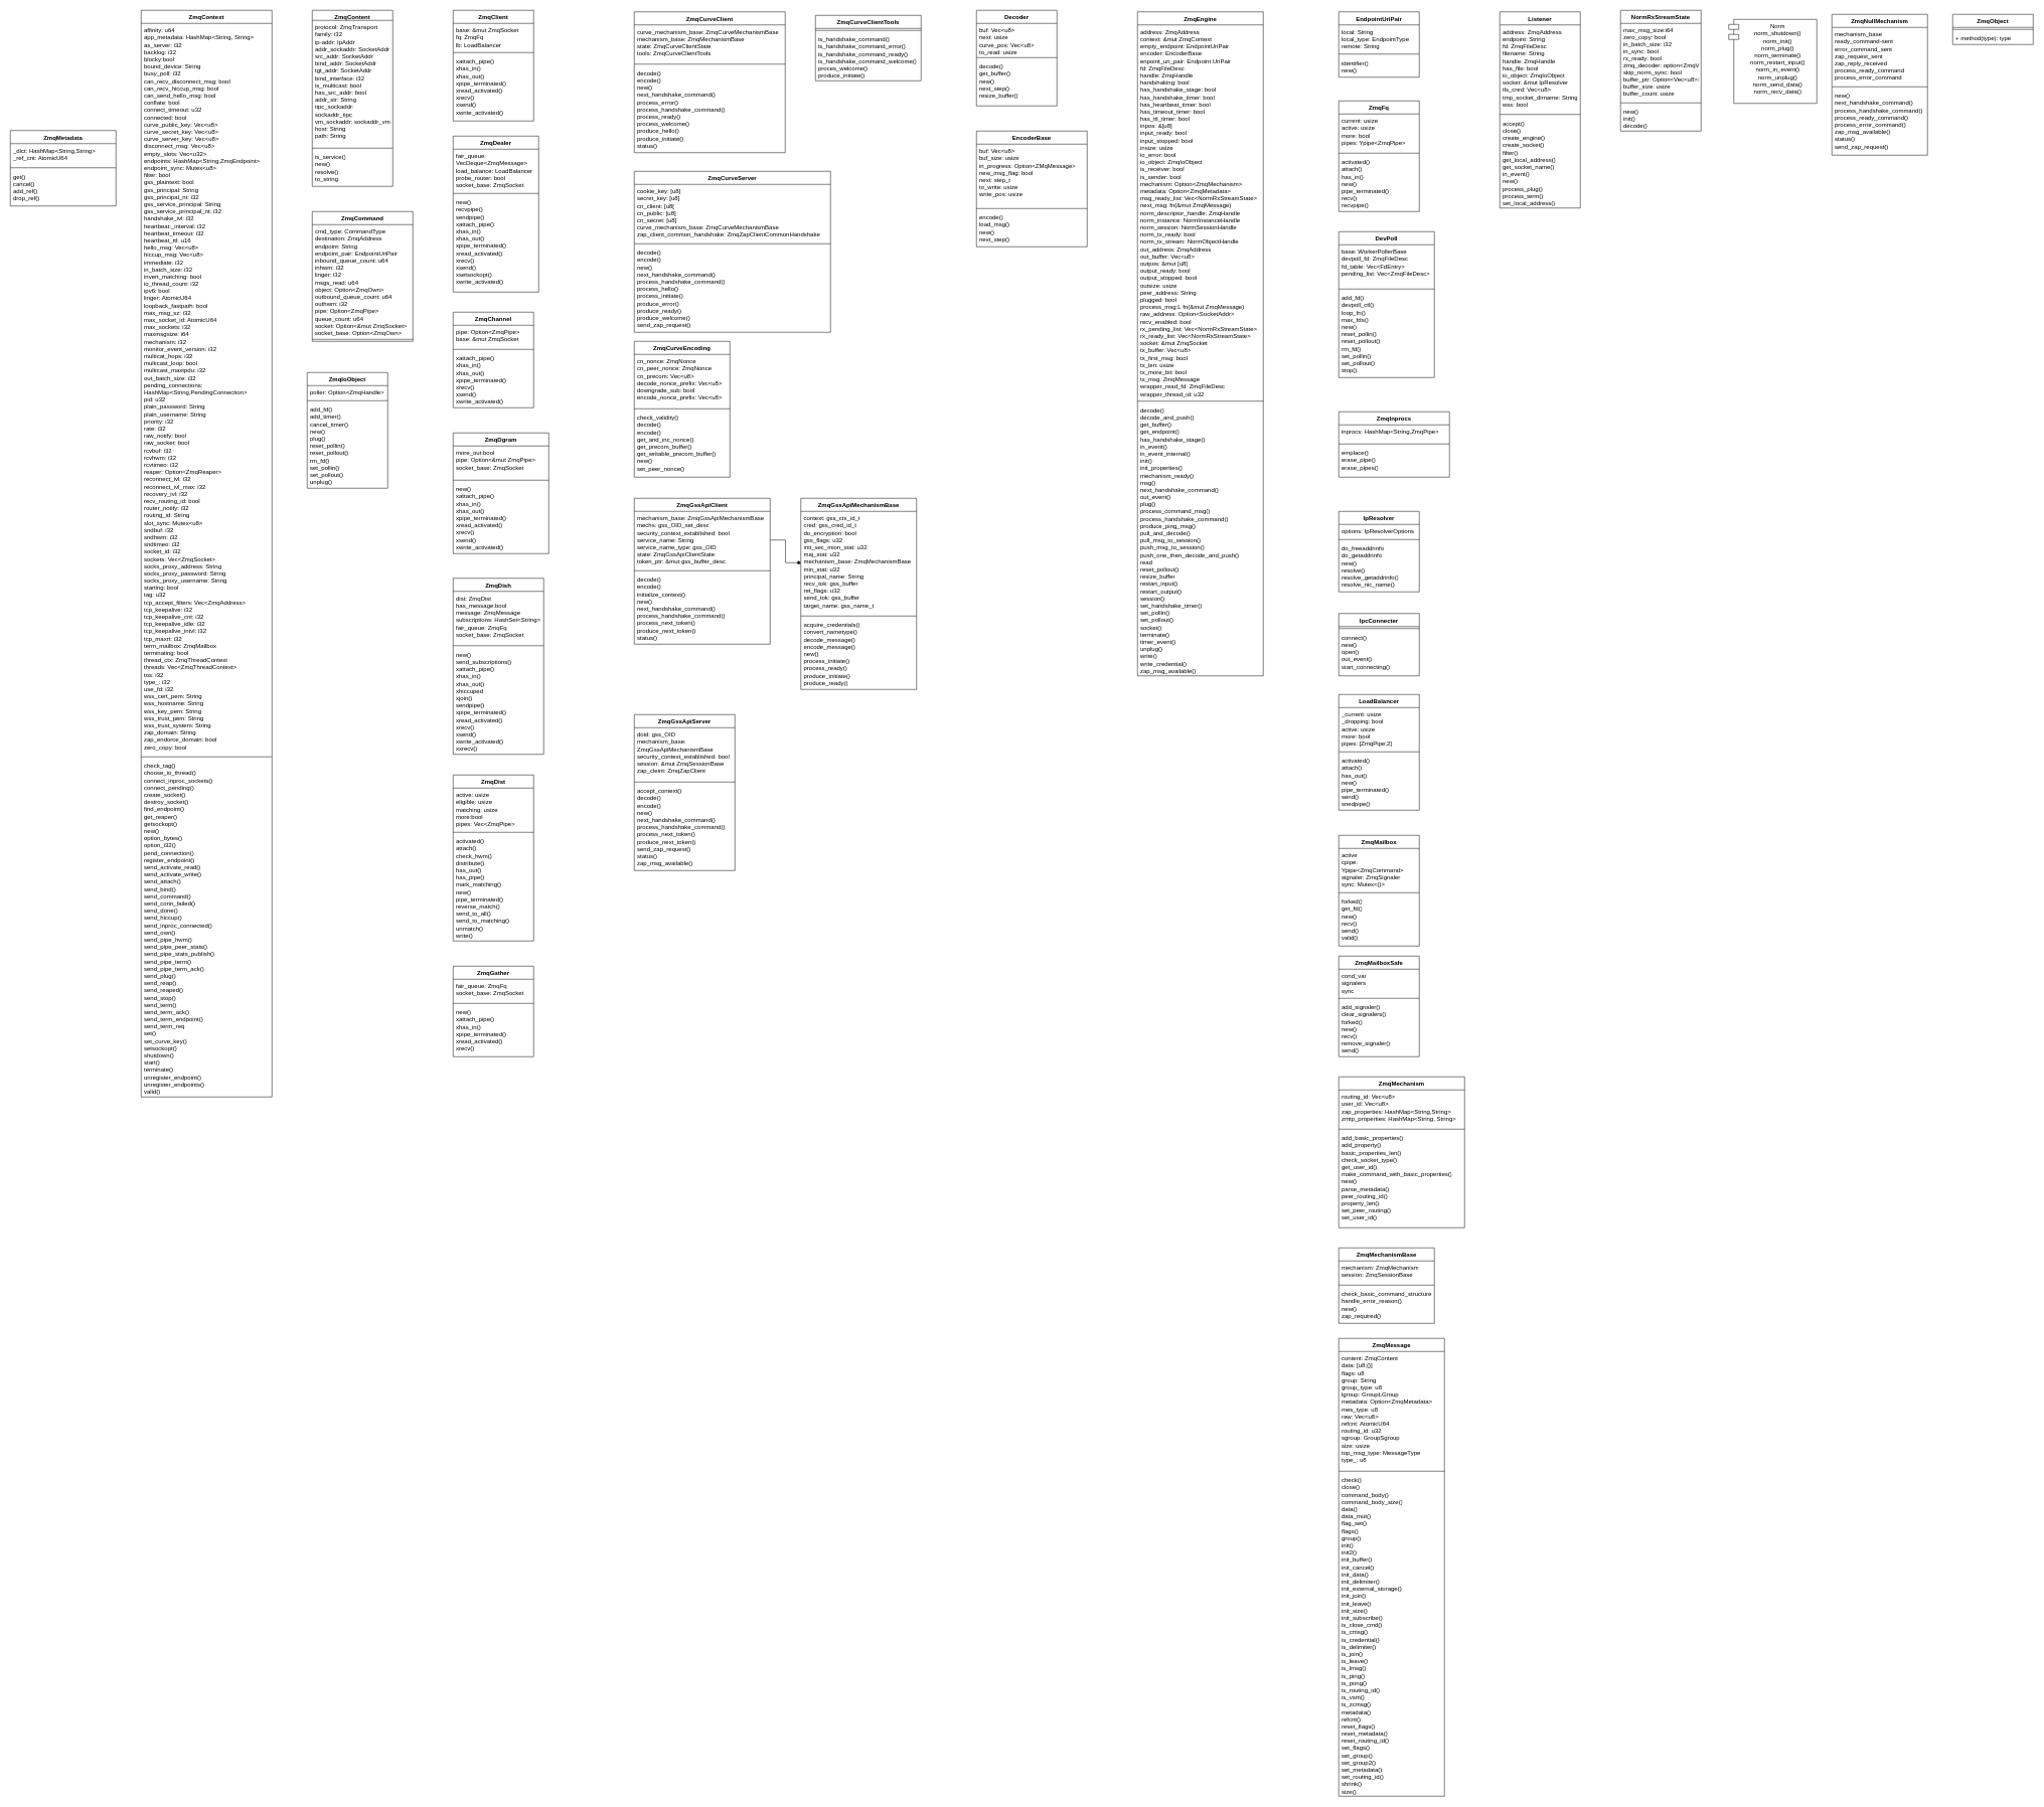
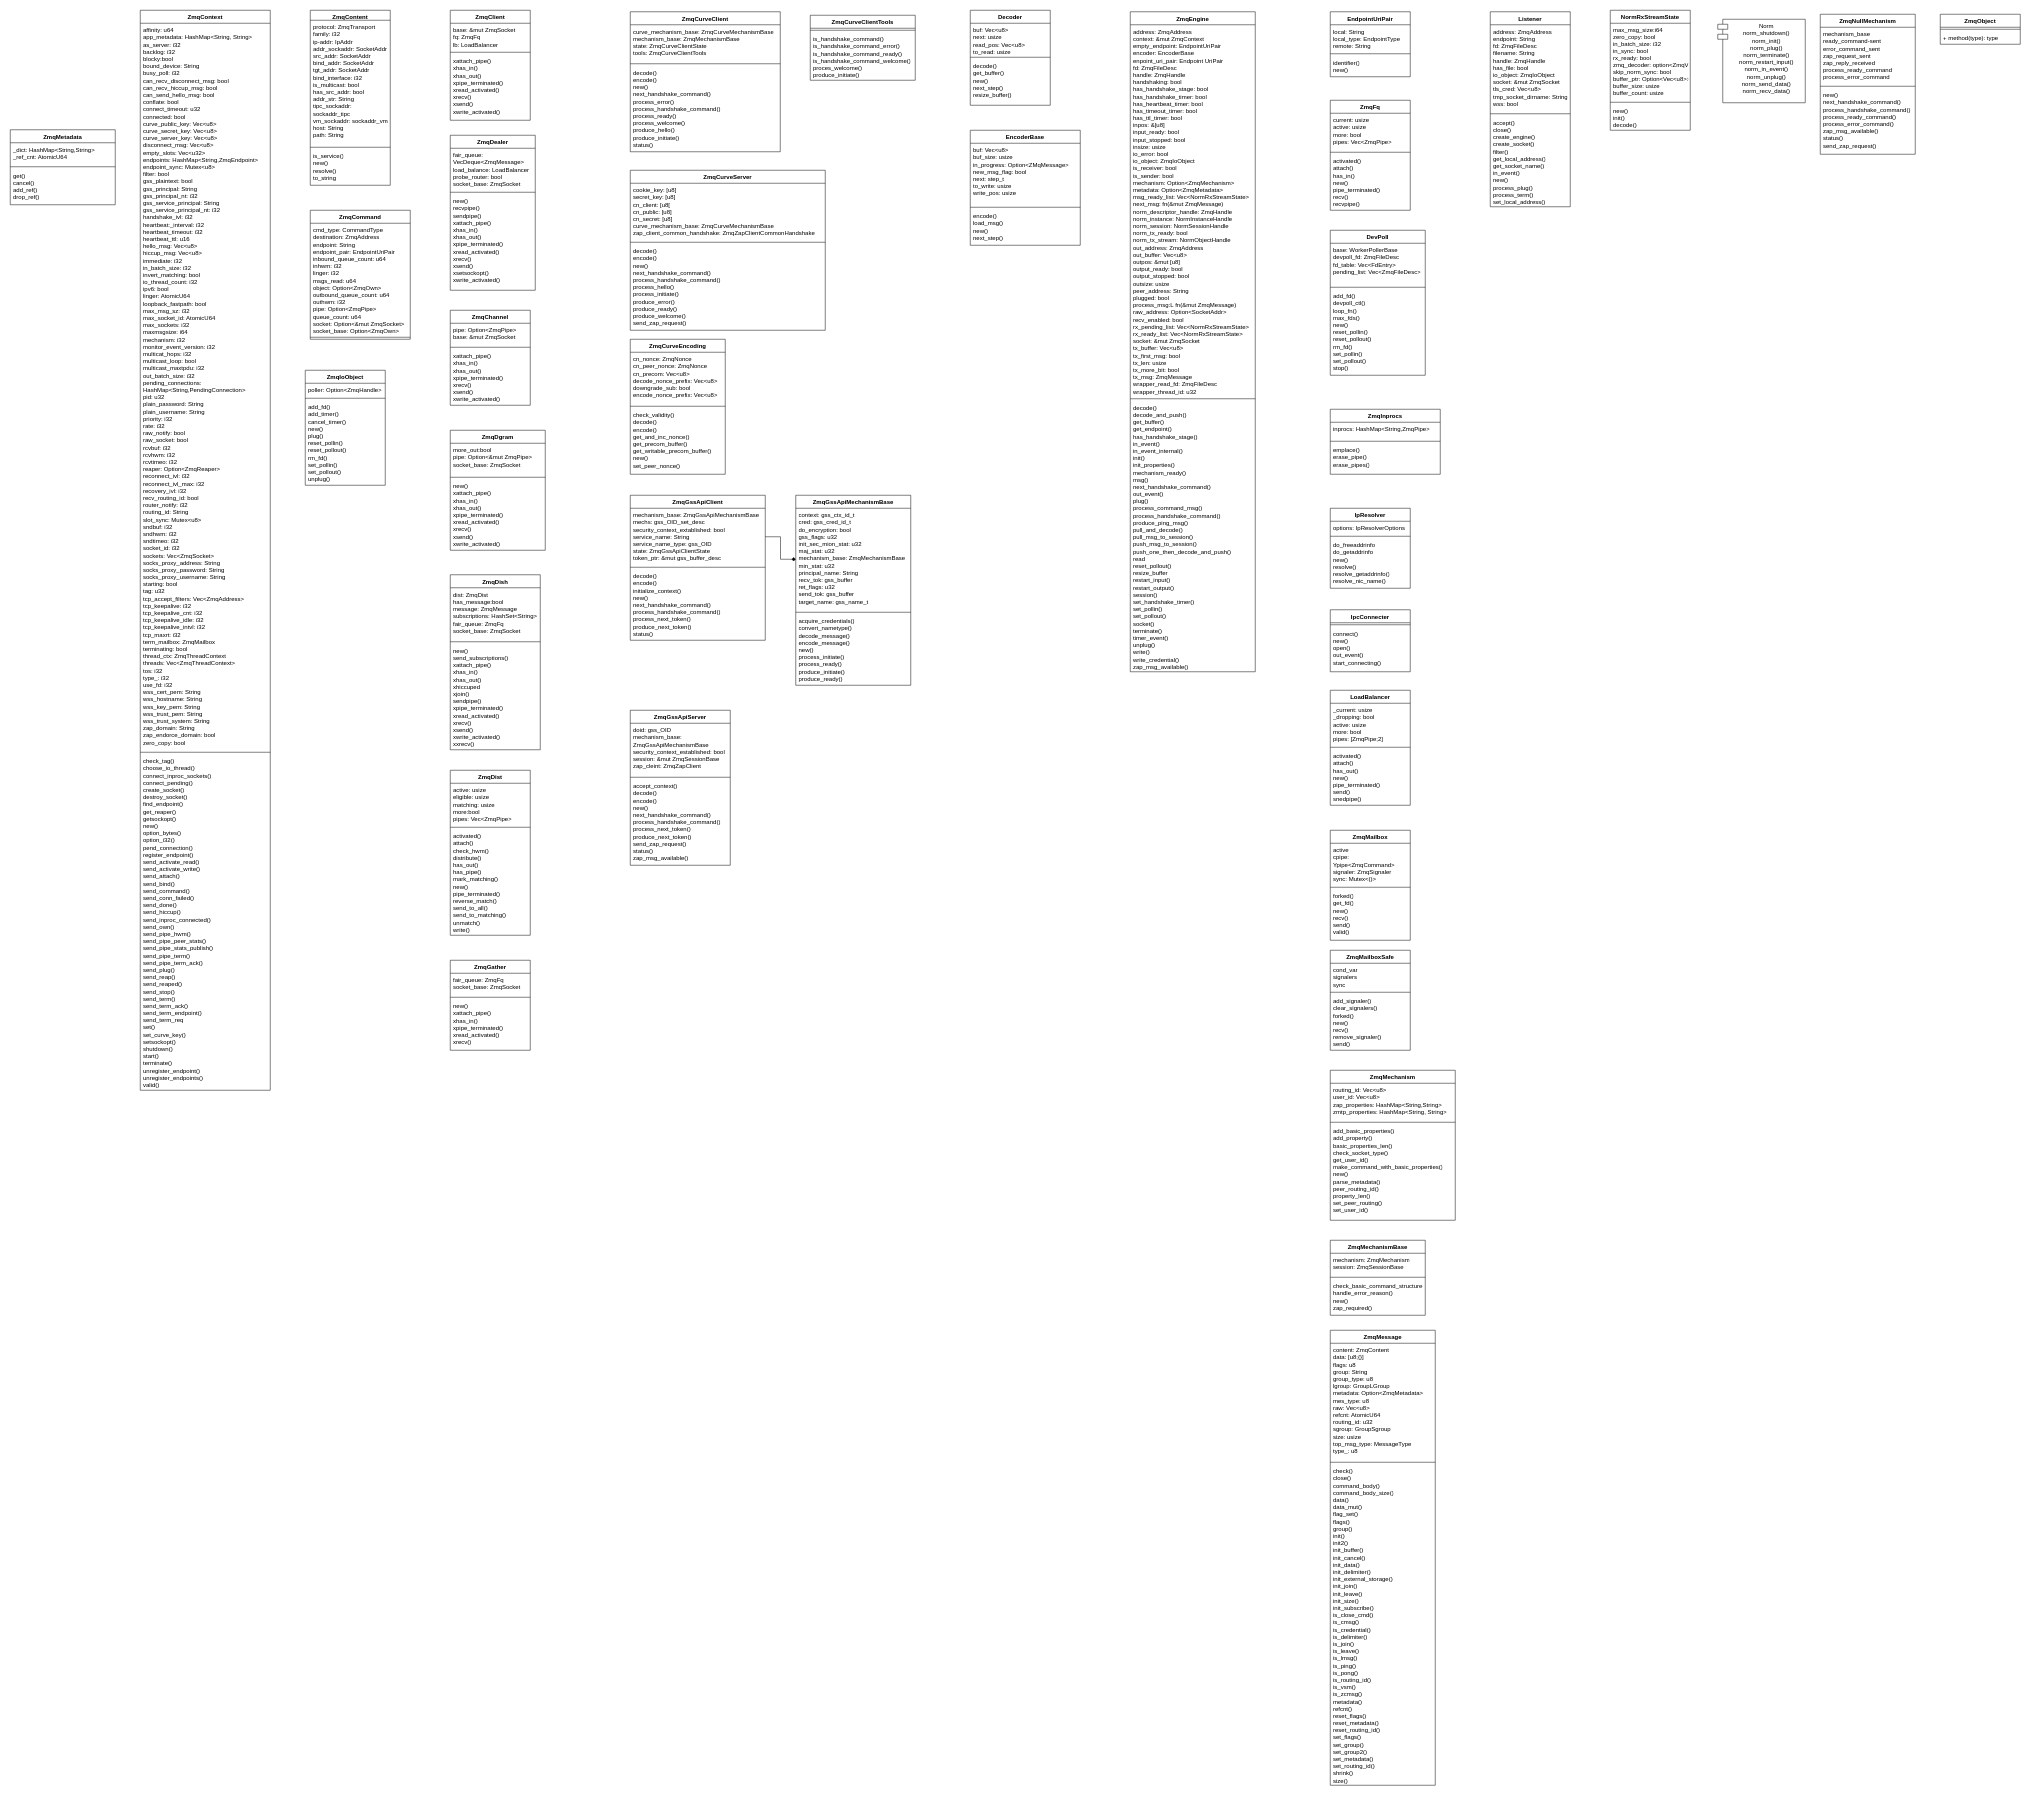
- <mxCell id="41" value="buf: Vec&amp;lt;u8&amp;gt;&lt;br&gt;next: usize&lt;br&gt;curve_pos: Vec&amp;lt;u8&amp;gt;&lt;br&gt;to_read: usize" style="text;strokeColor=none;fillColor=none;align=left;verticalAlign=top;spacingLeft=4;spacingRight=4;overflow=hidden;rotatable=0;points=[[0,0.5],[1,0.5]];portConstraint=eastwest;whiteSpace=wrap;html=1;" parent="40" vertex="1"><mxGeometry y="26" width="160" height="64" as="geometry" /></mxCell>
+ <mxCell id="41" value="buf: Vec&amp;lt;u8&amp;gt;&lt;br&gt;next: usize&lt;br&gt;read_pos: Vec&amp;lt;u8&amp;gt;&lt;br&gt;to_read: usize" style="text;strokeColor=none;fillColor=none;align=left;verticalAlign=top;spacingLeft=4;spacingRight=4;overflow=hidden;rotatable=0;points=[[0,0.5],[1,0.5]];portConstraint=eastwest;whiteSpace=wrap;html=1;" parent="40" vertex="1"><mxGeometry y="26" width="160" height="64" as="geometry" /></mxCell>
- <mxCell id="113" value="address: ZmqAddress&lt;br&gt;endpoint: String&lt;br&gt;fd: ZmqFileDesc&lt;br&gt;filename: String&lt;br&gt;handle: ZmqHandle&lt;br&gt;has_file: bool&lt;br&gt;io_object: ZmqIoObject&lt;br&gt;socket: &amp;amp;mut IpResolver&lt;br&gt;tls_cred: Vec&amp;lt;u8&amp;gt;&lt;br&gt;tmp_socket_dirname: String&lt;br&gt;wss: bool" style="text;strokeColor=none;fillColor=none;align=left;verticalAlign=top;spacingLeft=4;spacingRight=4;overflow=hidden;rotatable=0;points=[[0,0.5],[1,0.5]];portConstraint=eastwest;whiteSpace=wrap;html=1;" parent="112" vertex="1"><mxGeometry y="26" width="160" height="174" as="geometry" /></mxCell>
+ <mxCell id="113" value="address: ZmqAddress&lt;br&gt;endpoint: String&lt;br&gt;fd: ZmqFileDesc&lt;br&gt;filename: String&lt;br&gt;handle: ZmqHandle&lt;br&gt;has_file: bool&lt;br&gt;io_object: ZmqIoObject&lt;br&gt;socket: &amp;amp;mut ZmqSocket&lt;br&gt;tls_cred: Vec&amp;lt;u8&amp;gt;&lt;br&gt;tmp_socket_dirname: String&lt;br&gt;wss: bool" style="text;strokeColor=none;fillColor=none;align=left;verticalAlign=top;spacingLeft=4;spacingRight=4;overflow=hidden;rotatable=0;points=[[0,0.5],[1,0.5]];portConstraint=eastwest;whiteSpace=wrap;html=1;" parent="112" vertex="1"><mxGeometry y="26" width="160" height="174" as="geometry" /></mxCell>
- <mxCell id="73" value="current: usize&lt;br&gt;active: usize&lt;br&gt;more: bool&lt;br&gt;pipes: Ypipe&amp;lt;ZmqPipe&amp;gt;" style="text;strokeColor=none;fillColor=none;align=left;verticalAlign=top;spacingLeft=4;spacingRight=4;overflow=hidden;rotatable=0;points=[[0,0.5],[1,0.5]];portConstraint=eastwest;whiteSpace=wrap;html=1;" parent="72" vertex="1"><mxGeometry y="26" width="160" height="74" as="geometry" /></mxCell>
+ <mxCell id="73" value="current: usize&lt;br&gt;active: usize&lt;br&gt;more: bool&lt;br&gt;pipes: Vec&amp;lt;ZmqPipe&amp;gt;" style="text;strokeColor=none;fillColor=none;align=left;verticalAlign=top;spacingLeft=4;spacingRight=4;overflow=hidden;rotatable=0;points=[[0,0.5],[1,0.5]];portConstraint=eastwest;whiteSpace=wrap;html=1;" parent="72" vertex="1"><mxGeometry y="26" width="160" height="74" as="geometry" /></mxCell>
